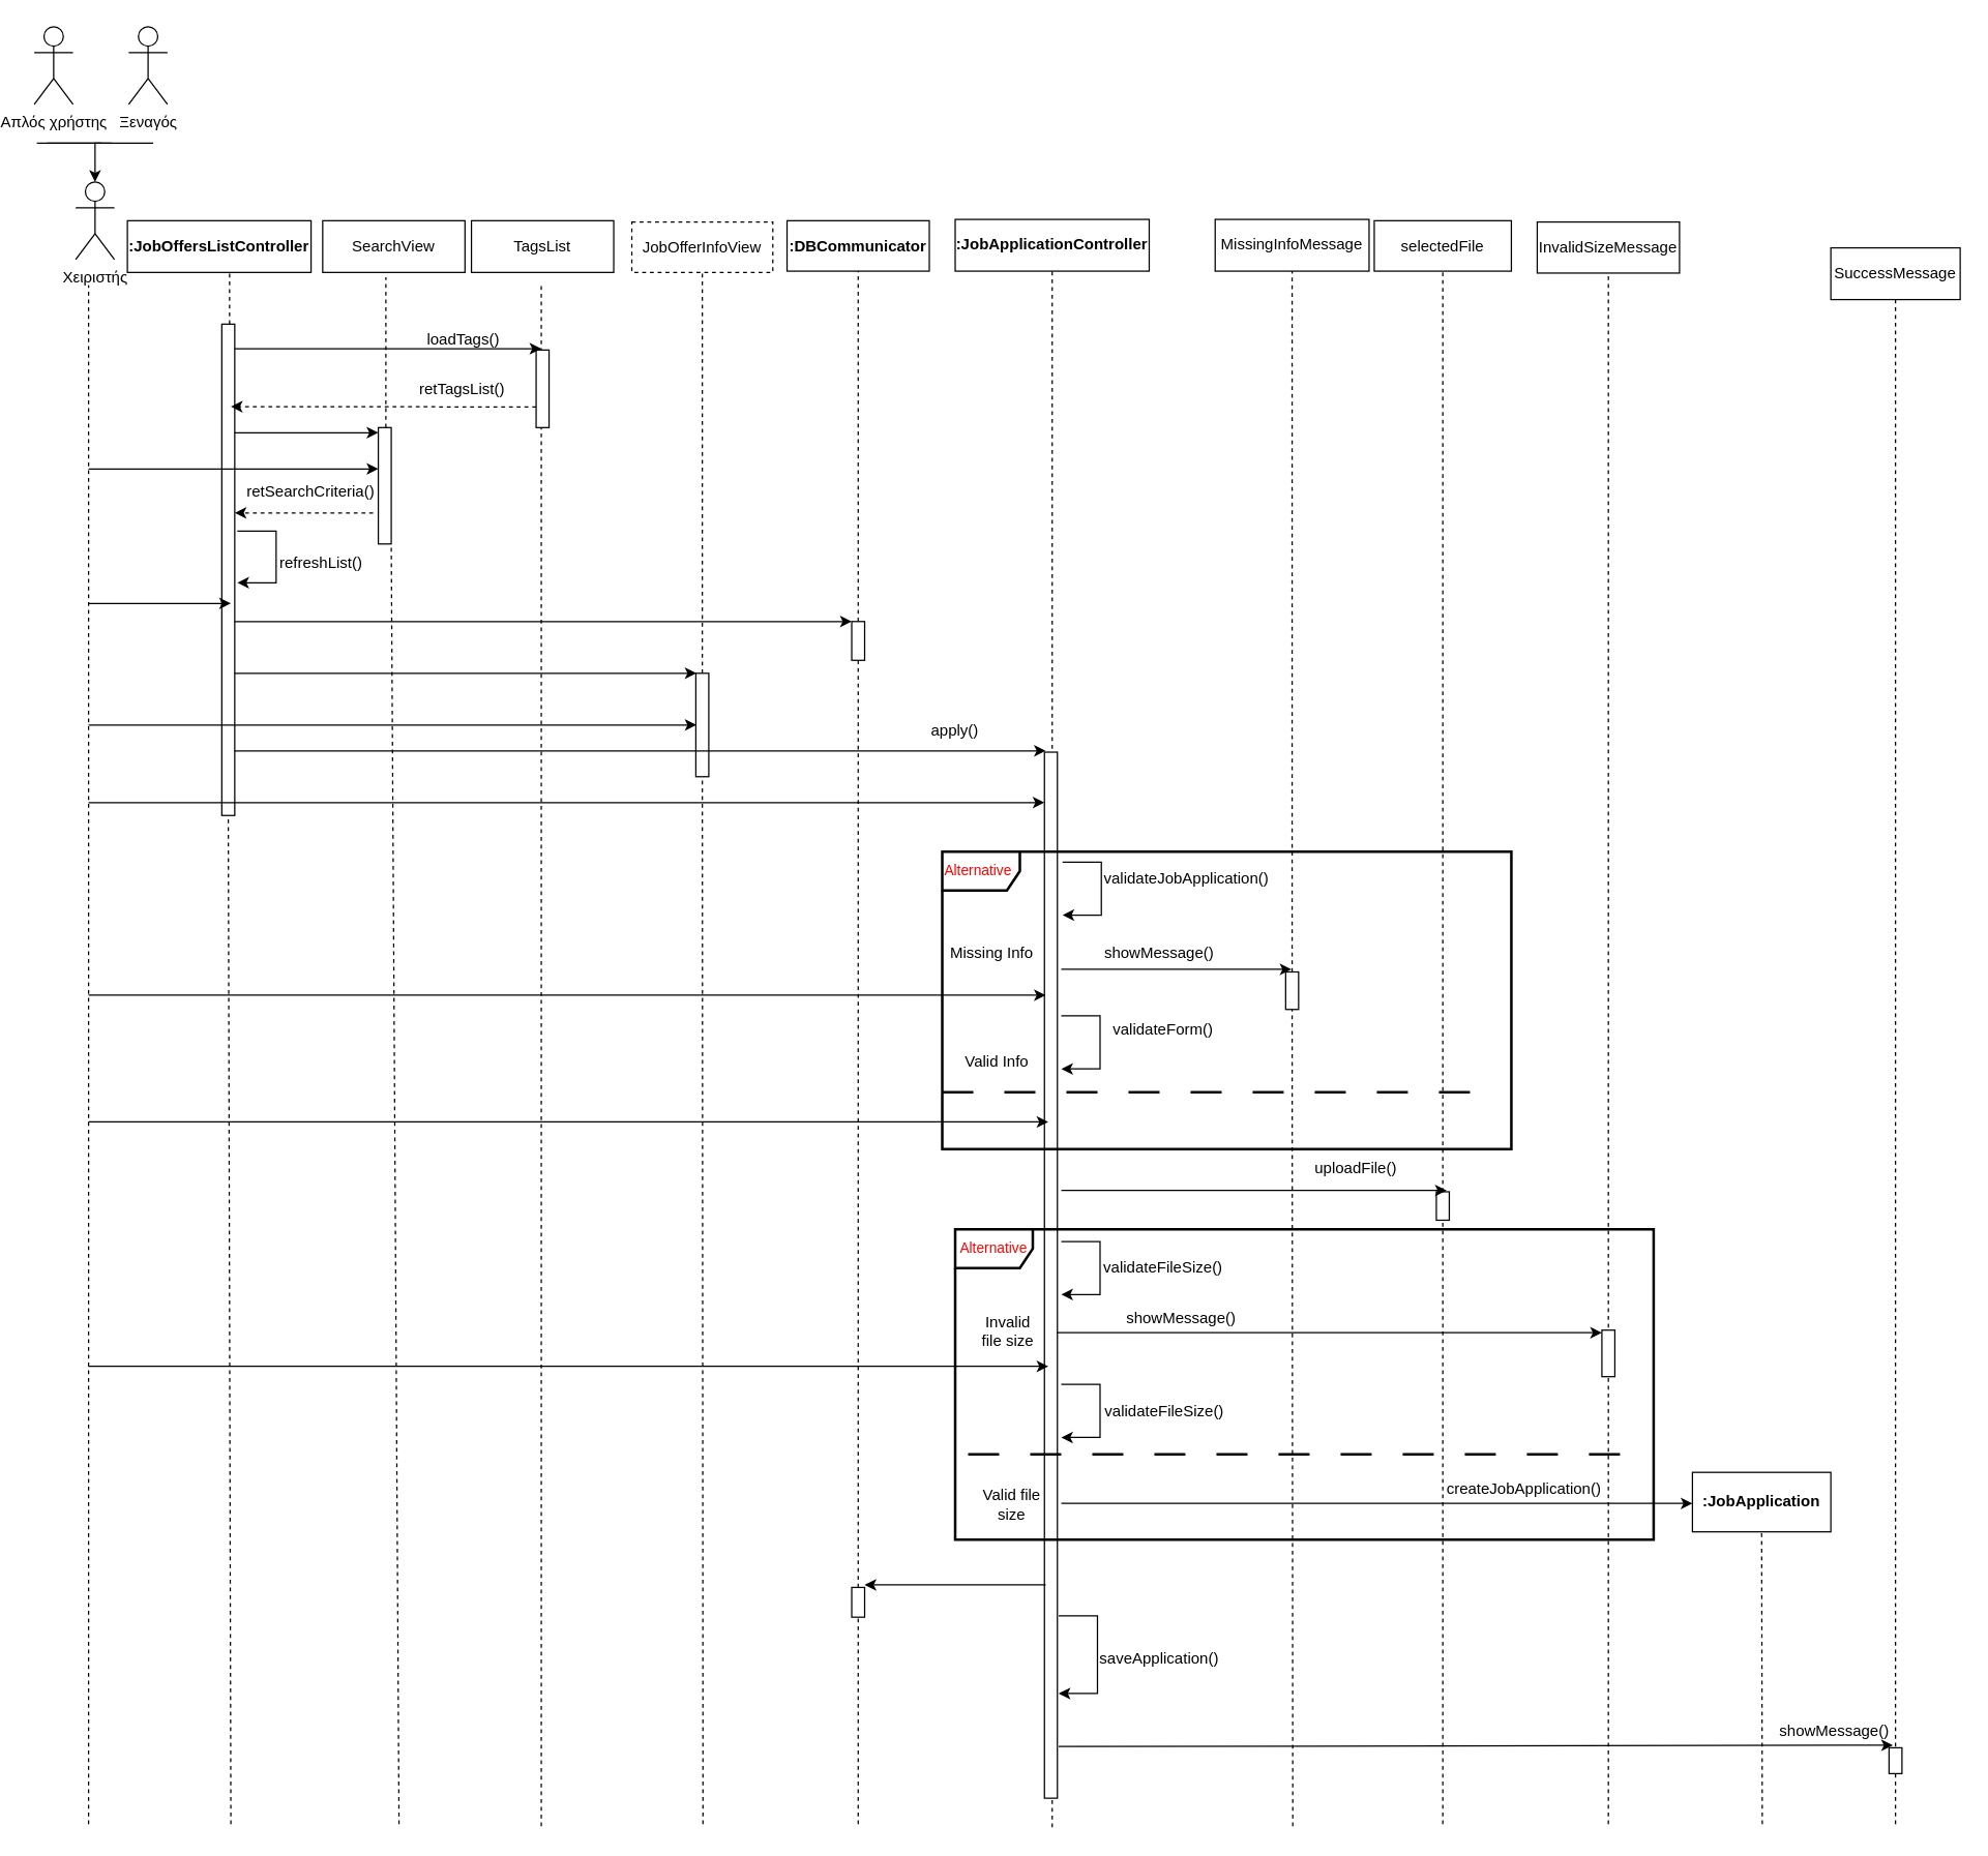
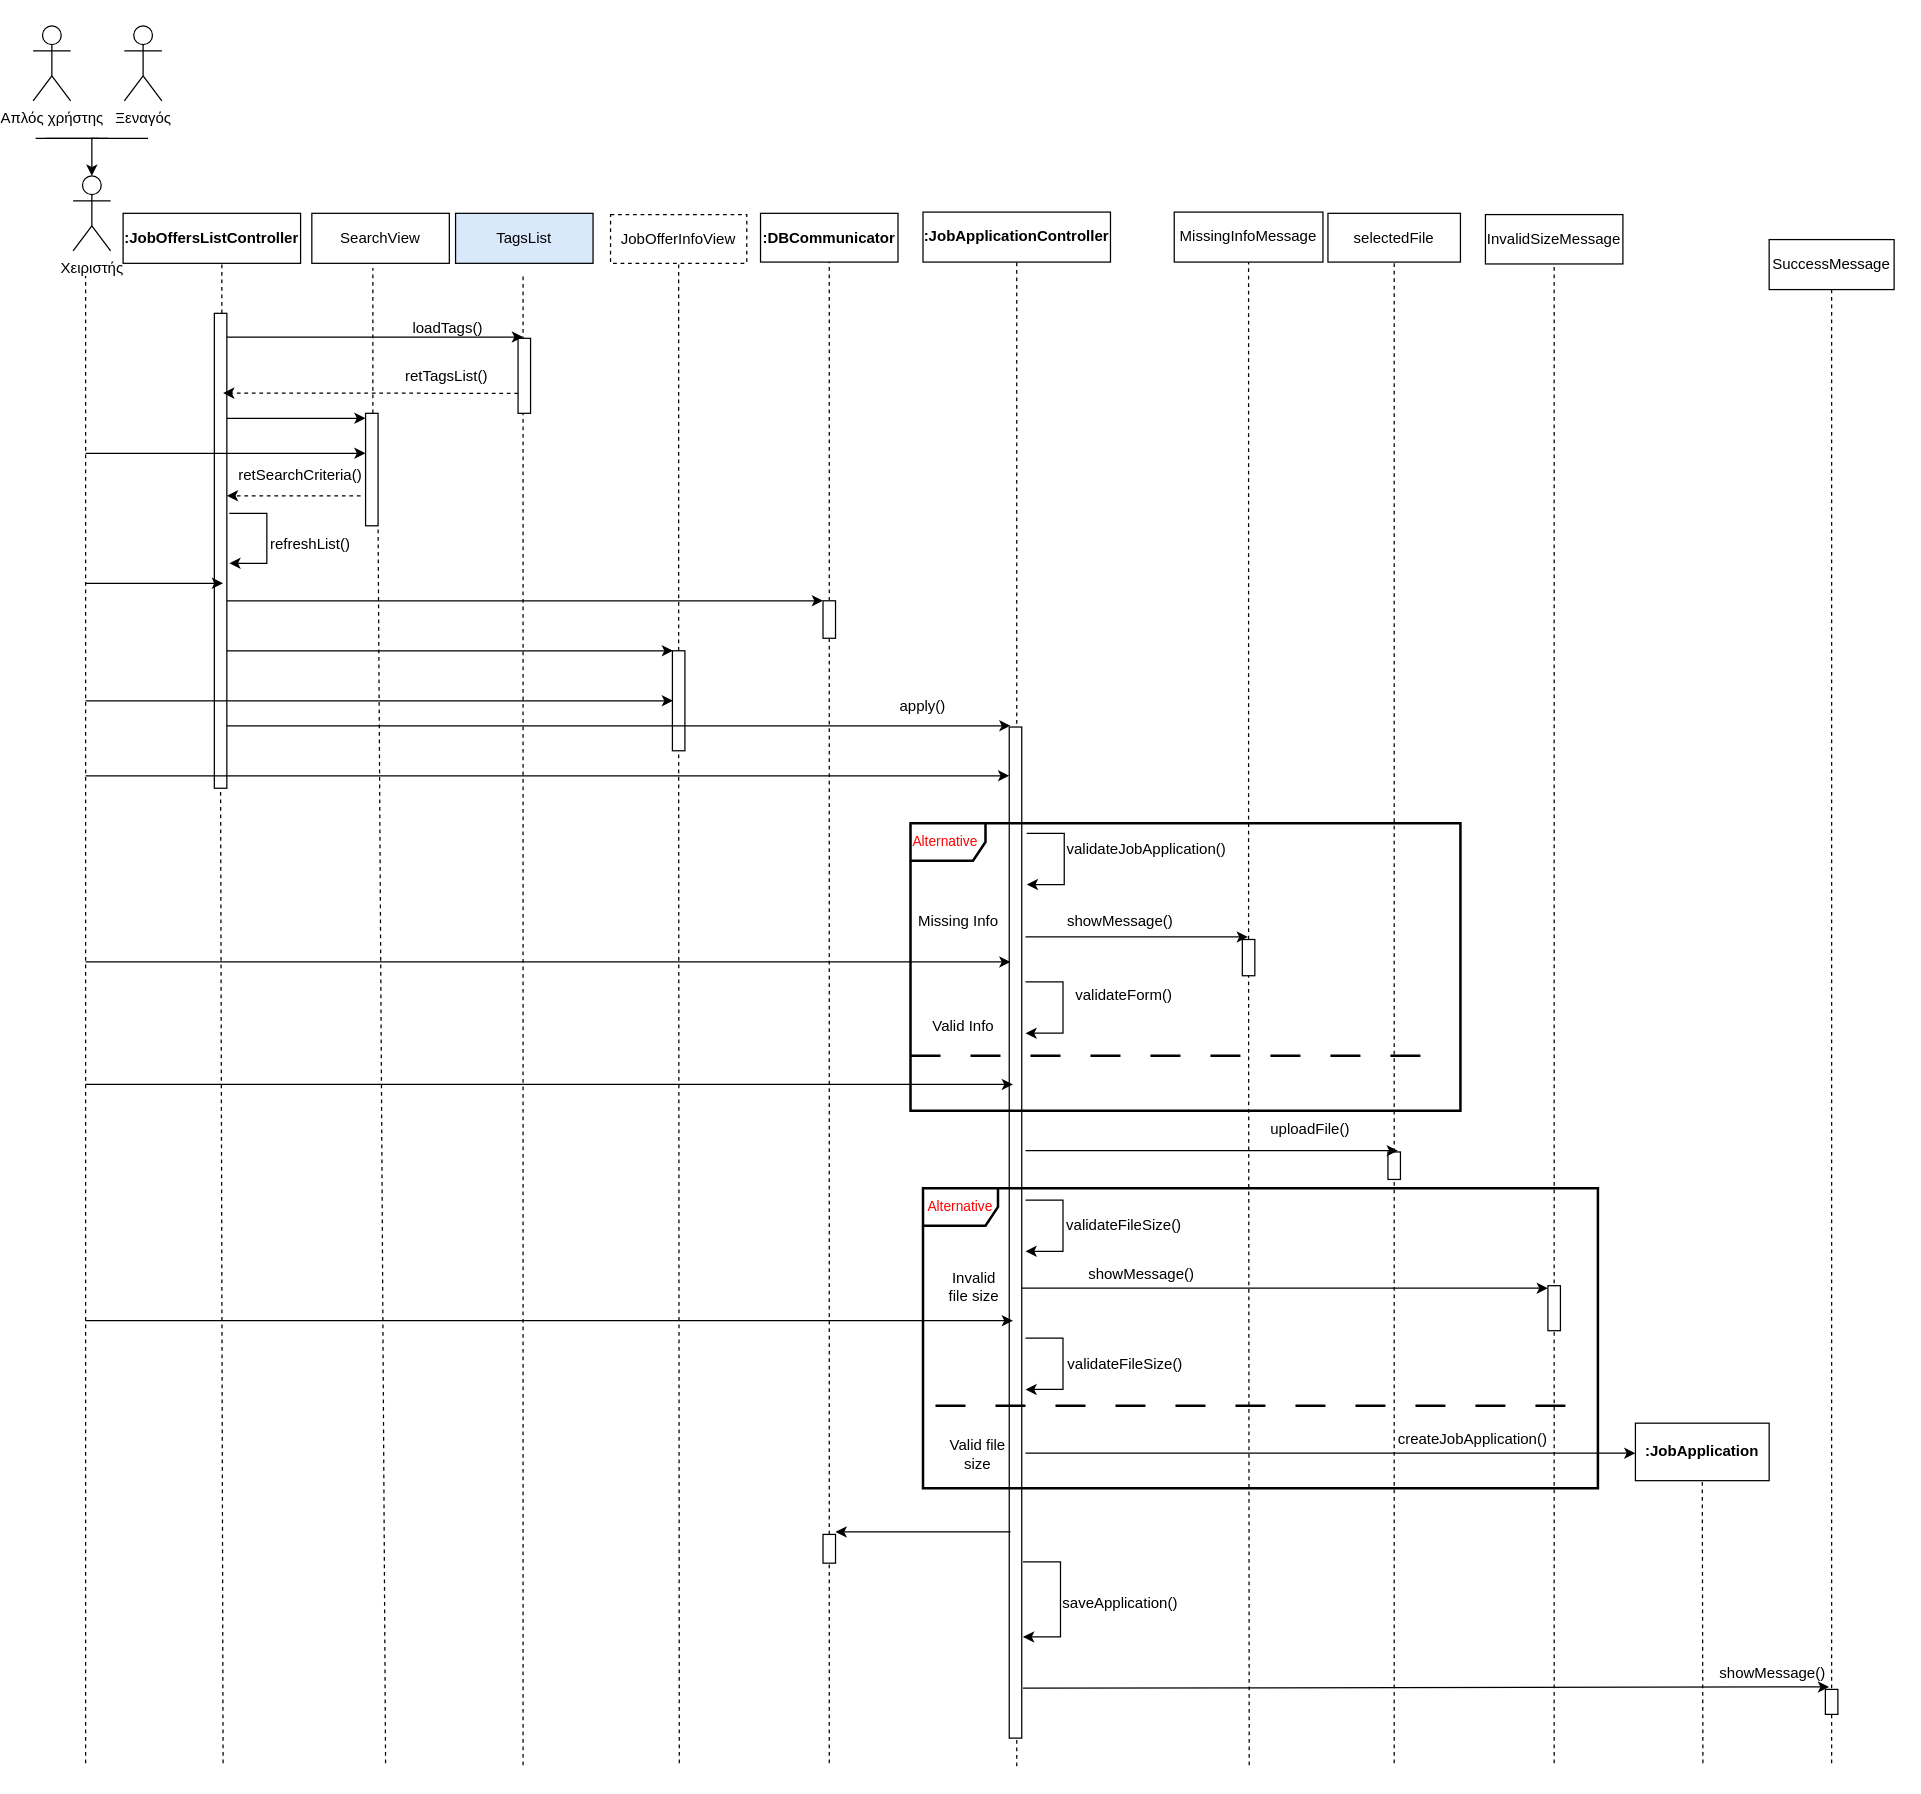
- <mxCell id="31" value="TagsList" style="html=1;whiteSpace=wrap;" parent="1" vertex="1"><mxGeometry x="358" y="170" width="110" height="40" as="geometry" /></mxCell>
+ <mxCell id="31" value="TagsList" style="html=1;whiteSpace=wrap;fillColor=#dae8fc;" parent="1" vertex="1"><mxGeometry x="358" y="170" width="110" height="40" as="geometry" /></mxCell>
